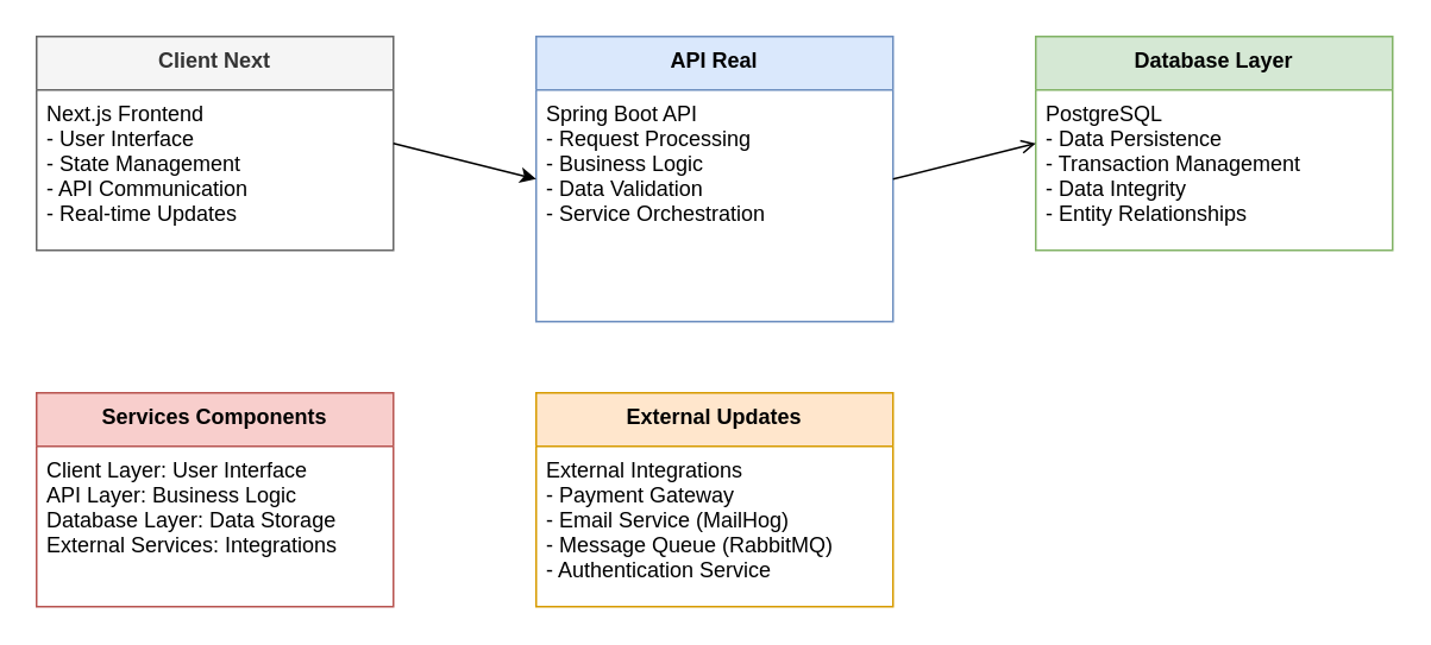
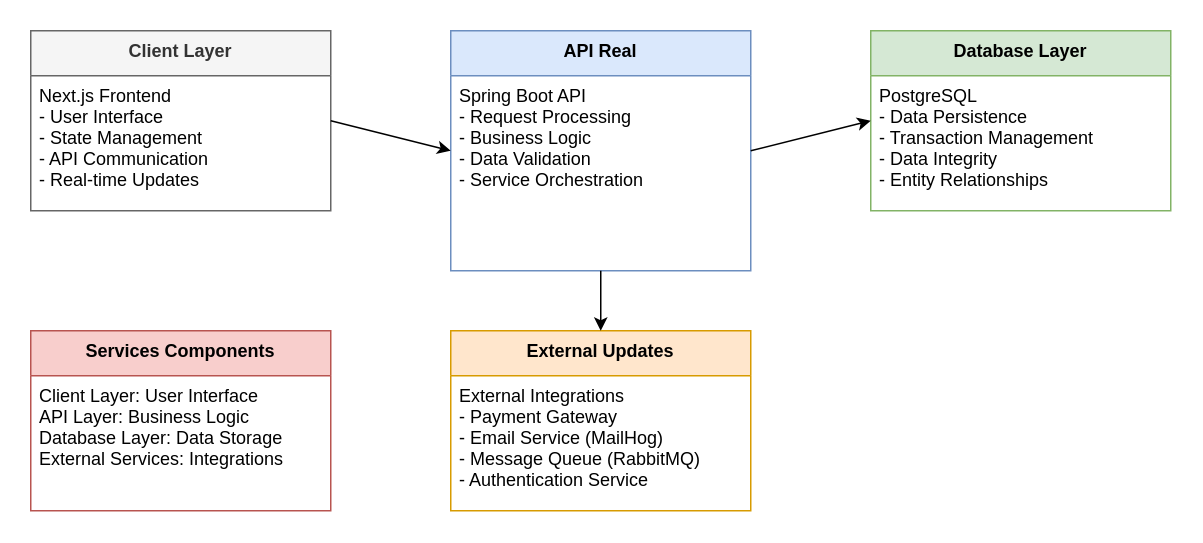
- <mxCell id="2" value="Client Next" style="swimlane;fontStyle=1;align=center;verticalAlign=top;childLayout=stackLayout;horizontal=1;startSize=30;horizontalStack=0;resizeParent=1;resizeParentMax=0;resizeLast=0;collapsible=1;marginBottom=0;fillColor=#f5f5f5;strokeColor=#666666;fontColor=#333333;" vertex="1" parent="1"><mxGeometry x="20" y="20" width="200" height="120" as="geometry" /></mxCell>
+ <mxCell id="2" value="Client Layer" style="swimlane;fontStyle=1;align=center;verticalAlign=top;childLayout=stackLayout;horizontal=1;startSize=30;horizontalStack=0;resizeParent=1;resizeParentMax=0;resizeLast=0;collapsible=1;marginBottom=0;fillColor=#f5f5f5;strokeColor=#666666;fontColor=#333333;" vertex="1" parent="1"><mxGeometry x="20" y="20" width="200" height="120" as="geometry" /></mxCell>
- <mxCell id="11" value="" style="endArrow=open;html=1;exitX=1;exitY=0.5;exitDx=0;exitDy=0;entryX=0;entryY=0.5;entryDx=0;entryDy=0;" edge="1" parent="1" source="4" target="6"><mxGeometry width="50" height="50" relative="1" as="geometry"><mxPoint x="370" y="400" as="sourcePoint" /><mxPoint x="420" y="350" as="targetPoint" /></mxGeometry></mxCell>
+ <mxCell id="11" value="" style="endArrow=classic;html=1;exitX=1;exitY=0.5;exitDx=0;exitDy=0;entryX=0;entryY=0.5;entryDx=0;entryDy=0;" edge="1" parent="1" source="4" target="6"><mxGeometry width="50" height="50" relative="1" as="geometry"><mxPoint x="370" y="400" as="sourcePoint" /><mxPoint x="420" y="350" as="targetPoint" /></mxGeometry></mxCell>
+ <mxCell id="12" value="" style="endArrow=classic;html=1;exitX=0.5;exitY=1;exitDx=0;exitDy=0;entryX=0.5;entryY=0;entryDx=0;entryDy=0;" edge="1" parent="1" source="4" target="8"><mxGeometry width="50" height="50" relative="1" as="geometry"><mxPoint x="370" y="400" as="sourcePoint" /><mxPoint x="420" y="350" as="targetPoint" /></mxGeometry></mxCell>
